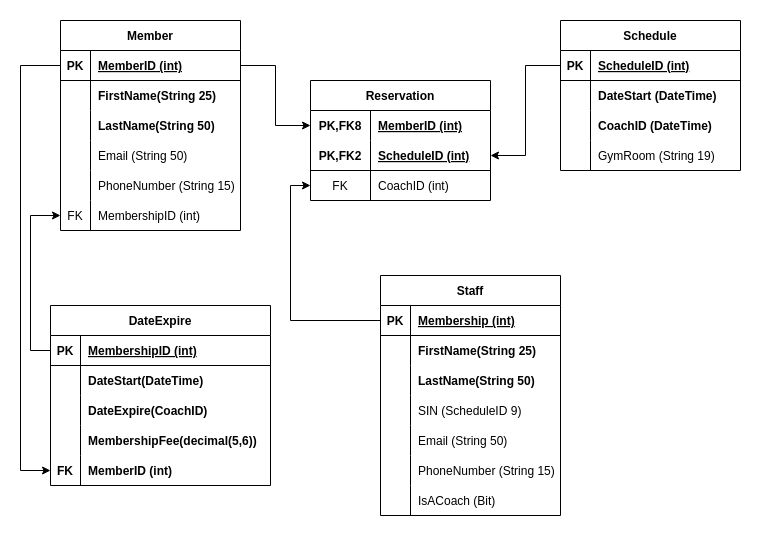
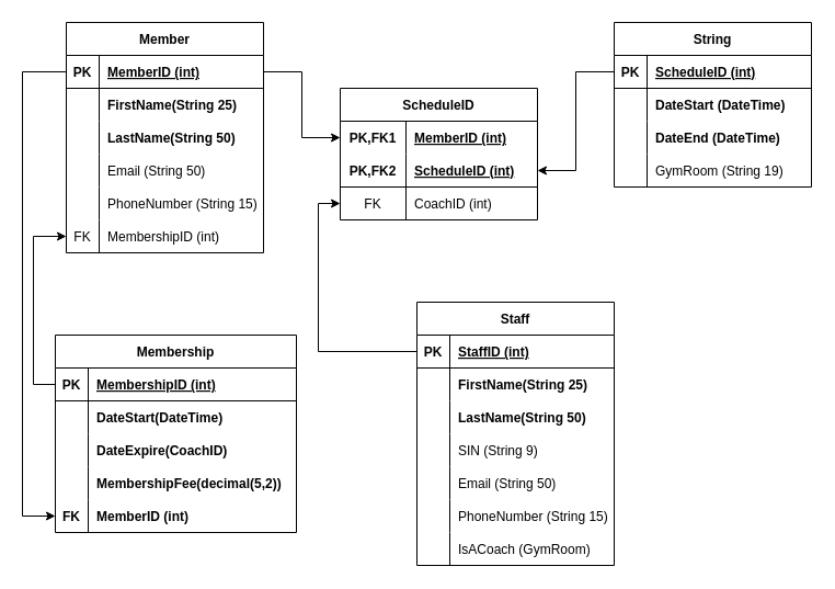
- <mxCell id="37" value="Schedule" style="shape=table;startSize=30;container=1;collapsible=1;childLayout=tableLayout;fixedRows=1;rowLines=0;fontStyle=1;align=center;resizeLast=1;" vertex="1" parent="1"><mxGeometry x="560" y="20" width="180" height="150" as="geometry" /></mxCell>
+ <mxCell id="37" value="String" style="shape=table;startSize=30;container=1;collapsible=1;childLayout=tableLayout;fixedRows=1;rowLines=0;fontStyle=1;align=center;resizeLast=1;" vertex="1" parent="1"><mxGeometry x="560" y="20" width="180" height="150" as="geometry" /></mxCell>
- <mxCell id="73" value="Reservation" style="shape=table;startSize=30;container=1;collapsible=1;childLayout=tableLayout;fixedRows=1;rowLines=0;fontStyle=1;align=center;resizeLast=1;" vertex="1" parent="1"><mxGeometry x="310" y="80" width="180" height="120" as="geometry" /></mxCell>
+ <mxCell id="73" value="ScheduleID" style="shape=table;startSize=30;container=1;collapsible=1;childLayout=tableLayout;fixedRows=1;rowLines=0;fontStyle=1;align=center;resizeLast=1;" vertex="1" parent="1"><mxGeometry x="310" y="80" width="180" height="120" as="geometry" /></mxCell>
- <mxCell id="75" value="PK,FK8" style="shape=partialRectangle;connectable=0;fillColor=none;top=0;left=0;bottom=0;right=0;fontStyle=1;overflow=hidden;" vertex="1" parent="74"><mxGeometry width="60" height="30" as="geometry"><mxRectangle width="60" height="30" as="alternateBounds" /></mxGeometry></mxCell>
+ <mxCell id="75" value="PK,FK1" style="shape=partialRectangle;connectable=0;fillColor=none;top=0;left=0;bottom=0;right=0;fontStyle=1;overflow=hidden;" vertex="1" parent="74"><mxGeometry width="60" height="30" as="geometry"><mxRectangle width="60" height="30" as="alternateBounds" /></mxGeometry></mxCell>
- <mxCell id="46" value="CoachID (DateTime)" style="shape=partialRectangle;connectable=0;fillColor=none;top=0;left=0;bottom=0;right=0;align=left;spacingLeft=6;overflow=hidden;fontStyle=1" vertex="1" parent="44"><mxGeometry x="30" width="150" height="30" as="geometry"><mxRectangle width="150" height="30" as="alternateBounds" /></mxGeometry></mxCell>
+ <mxCell id="46" value="DateEnd (DateTime)" style="shape=partialRectangle;connectable=0;fillColor=none;top=0;left=0;bottom=0;right=0;align=left;spacingLeft=6;overflow=hidden;fontStyle=1" vertex="1" parent="44"><mxGeometry x="30" width="150" height="30" as="geometry"><mxRectangle width="150" height="30" as="alternateBounds" /></mxGeometry></mxCell>
- <mxCell id="21" value="DateExpire" style="shape=table;startSize=30;container=1;collapsible=1;childLayout=tableLayout;fixedRows=1;rowLines=0;fontStyle=1;align=center;resizeLast=1;" vertex="1" parent="1"><mxGeometry x="50" y="305" width="220" height="180" as="geometry" /></mxCell>
+ <mxCell id="21" value="Membership" style="shape=table;startSize=30;container=1;collapsible=1;childLayout=tableLayout;fixedRows=1;rowLines=0;fontStyle=1;align=center;resizeLast=1;" vertex="1" parent="1"><mxGeometry x="50" y="305" width="220" height="180" as="geometry" /></mxCell>
- <mxCell id="53" value="Membership (int)" style="shape=partialRectangle;connectable=0;fillColor=none;top=0;left=0;bottom=0;right=0;align=left;spacingLeft=6;fontStyle=5;overflow=hidden;" vertex="1" parent="51"><mxGeometry x="30" width="150" height="30" as="geometry"><mxRectangle width="150" height="30" as="alternateBounds" /></mxGeometry></mxCell>
+ <mxCell id="53" value="StaffID (int)" style="shape=partialRectangle;connectable=0;fillColor=none;top=0;left=0;bottom=0;right=0;align=left;spacingLeft=6;fontStyle=5;overflow=hidden;" vertex="1" parent="51"><mxGeometry x="30" width="150" height="30" as="geometry"><mxRectangle width="150" height="30" as="alternateBounds" /></mxGeometry></mxCell>
- <mxCell id="62" value="SIN (ScheduleID 9)" style="shape=partialRectangle;connectable=0;fillColor=none;top=0;left=0;bottom=0;right=0;align=left;spacingLeft=6;overflow=hidden;" vertex="1" parent="60"><mxGeometry x="30" width="150" height="30" as="geometry"><mxRectangle width="150" height="30" as="alternateBounds" /></mxGeometry></mxCell>
+ <mxCell id="62" value="SIN (String 9)" style="shape=partialRectangle;connectable=0;fillColor=none;top=0;left=0;bottom=0;right=0;align=left;spacingLeft=6;overflow=hidden;" vertex="1" parent="60"><mxGeometry x="30" width="150" height="30" as="geometry"><mxRectangle width="150" height="30" as="alternateBounds" /></mxGeometry></mxCell>
- <mxCell id="33" value="MembershipFee(decimal(5,6))" style="shape=partialRectangle;connectable=0;fillColor=none;top=0;left=0;bottom=0;right=0;align=left;spacingLeft=6;overflow=hidden;fontStyle=1" vertex="1" parent="31"><mxGeometry x="30" width="190" height="30" as="geometry"><mxRectangle width="190" height="30" as="alternateBounds" /></mxGeometry></mxCell>
+ <mxCell id="33" value="MembershipFee(decimal(5,2))" style="shape=partialRectangle;connectable=0;fillColor=none;top=0;left=0;bottom=0;right=0;align=left;spacingLeft=6;overflow=hidden;fontStyle=1" vertex="1" parent="31"><mxGeometry x="30" width="190" height="30" as="geometry"><mxRectangle width="190" height="30" as="alternateBounds" /></mxGeometry></mxCell>
- <mxCell id="71" value="IsACoach (Bit)" style="shape=partialRectangle;connectable=0;fillColor=none;top=0;left=0;bottom=0;right=0;align=left;spacingLeft=6;overflow=hidden;" vertex="1" parent="69"><mxGeometry x="30" width="150" height="30" as="geometry"><mxRectangle width="150" height="30" as="alternateBounds" /></mxGeometry></mxCell>
+ <mxCell id="71" value="IsACoach (GymRoom)" style="shape=partialRectangle;connectable=0;fillColor=none;top=0;left=0;bottom=0;right=0;align=left;spacingLeft=6;overflow=hidden;" vertex="1" parent="69"><mxGeometry x="30" width="150" height="30" as="geometry"><mxRectangle width="150" height="30" as="alternateBounds" /></mxGeometry></mxCell>
